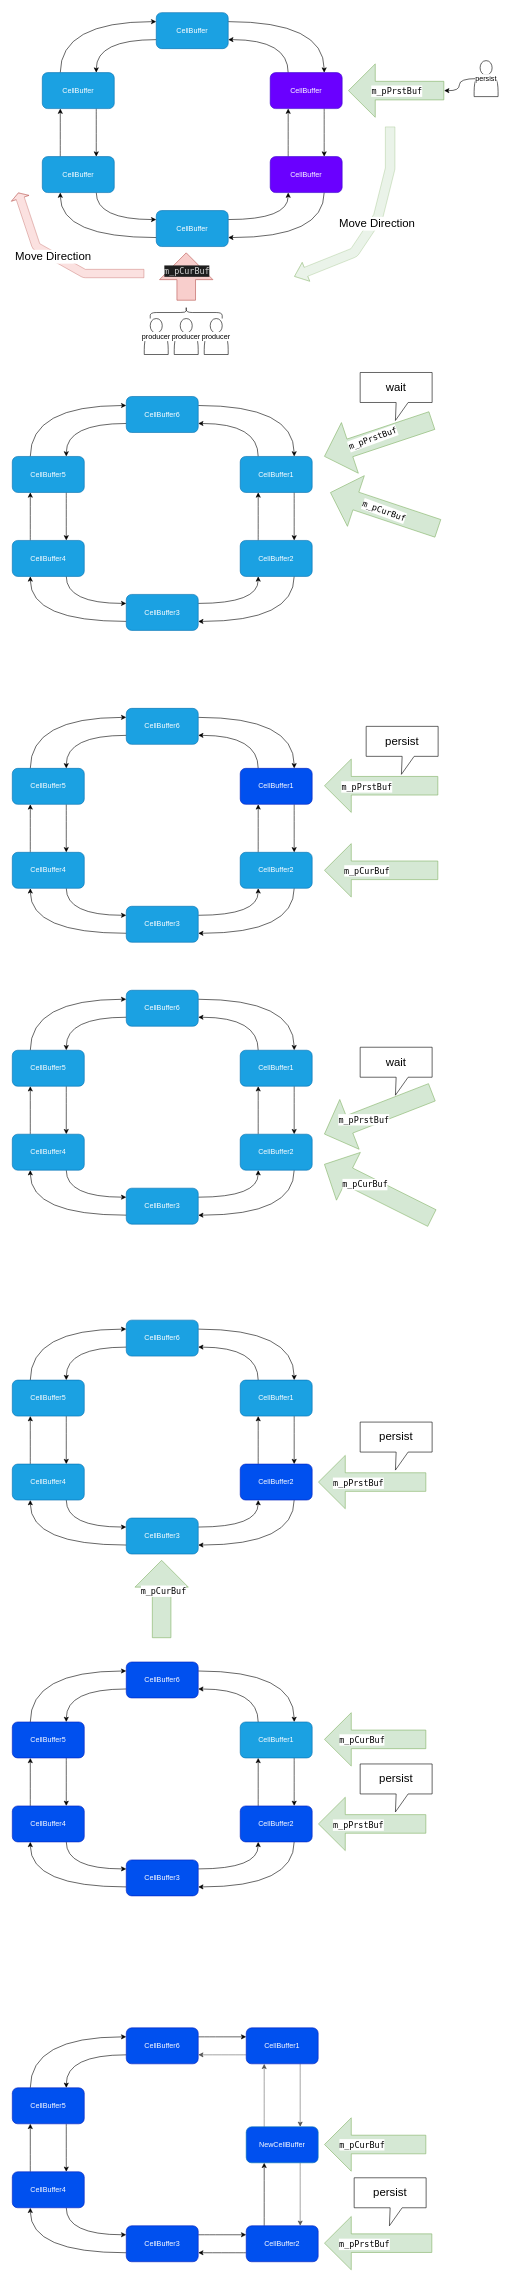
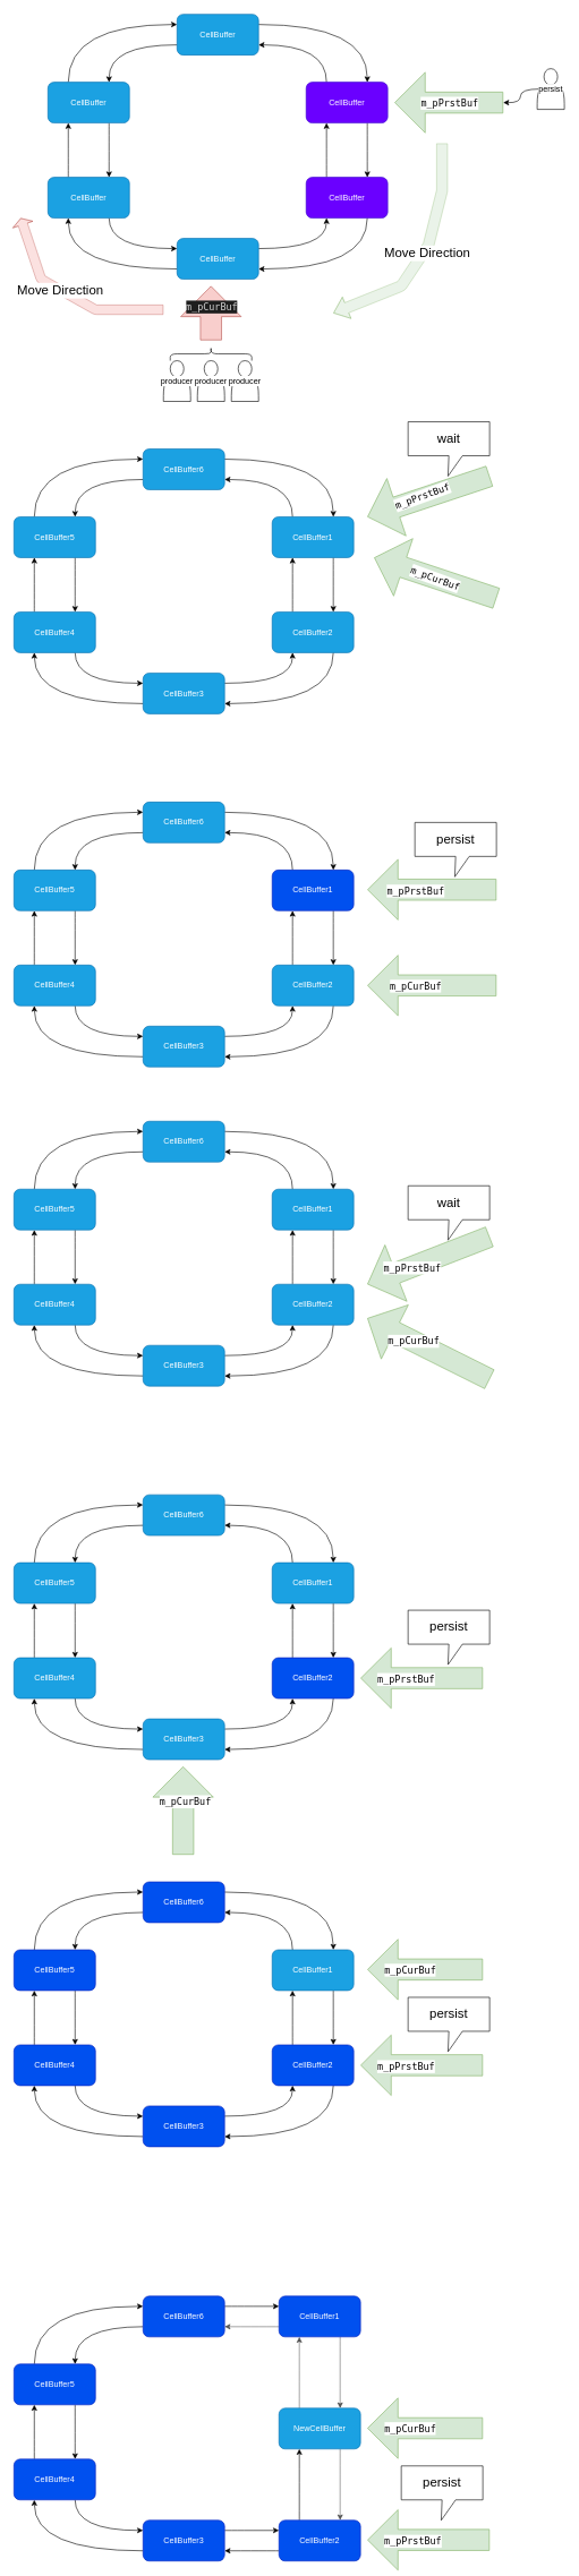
- <mxCell id="174" value="NewCellBuffer" style="rounded=1;whiteSpace=wrap;html=1;fillColor=#0050ef;strokeColor=#006EAF;fontColor=#ffffff;" parent="1" vertex="1"><mxGeometry x="410" y="3545" width="120" height="60" as="geometry" /></mxCell>
+ <mxCell id="174" value="NewCellBuffer" style="rounded=1;whiteSpace=wrap;html=1;fillColor=#1ba1e2;strokeColor=#006EAF;fontColor=#ffffff;" parent="1" vertex="1"><mxGeometry x="410" y="3545" width="120" height="60" as="geometry" /></mxCell>
